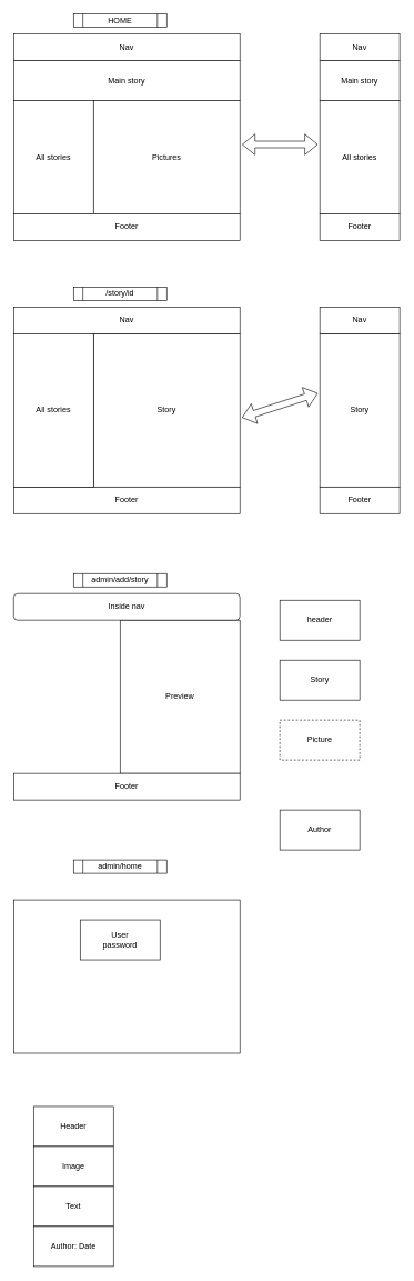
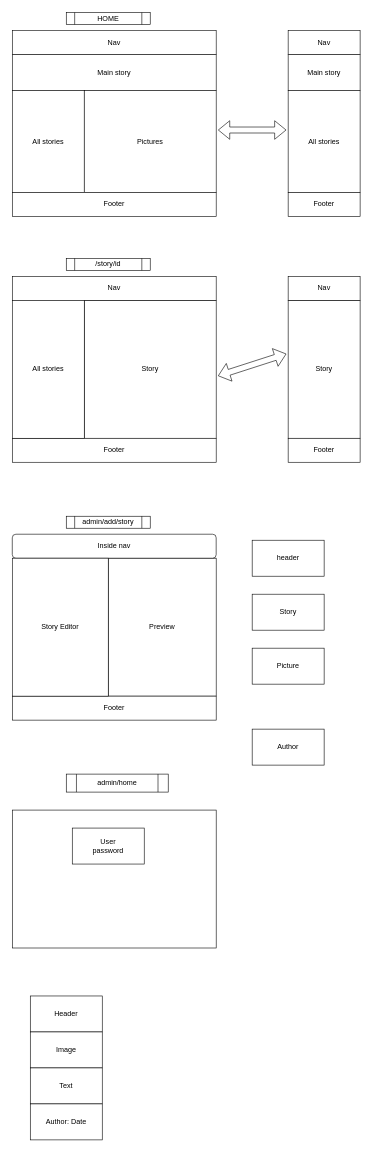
+ <mxCell id="26" value="Story Editor" style="rounded=0;whiteSpace=wrap;html=1;" parent="1" vertex="1"><mxGeometry x="20" y="930" width="160" height="230" as="geometry" /></mxCell>
- <mxCell id="32" value="Picture" style="rounded=0;whiteSpace=wrap;html=1;dashed=1;" parent="1" vertex="1"><mxGeometry x="420" y="1080" width="120" height="60" as="geometry" /></mxCell>
+ <mxCell id="32" value="Picture" style="rounded=0;whiteSpace=wrap;html=1;" parent="1" vertex="1"><mxGeometry x="420" y="1080" width="120" height="60" as="geometry" /></mxCell>
- <mxCell id="27" value="admin/home" style="shape=process;whiteSpace=wrap;html=1;backgroundOutline=1;" parent="1" vertex="1"><mxGeometry x="110" y="1290" width="140" height="20" as="geometry" /></mxCell>
+ <mxCell id="27" value="admin/home" style="shape=process;whiteSpace=wrap;html=1;backgroundOutline=1;" parent="1" vertex="1"><mxGeometry x="110" y="1290" width="170" height="30" as="geometry" /></mxCell>
